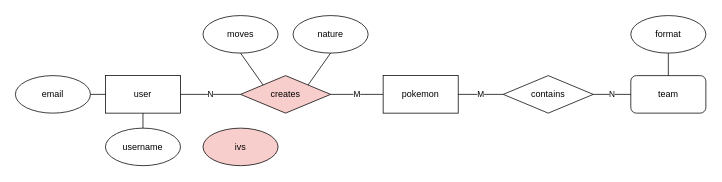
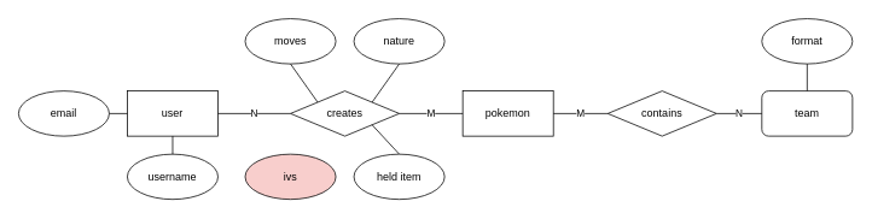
- <mxCell id="5" value="creates" style="rhombus;whiteSpace=wrap;html=1;fillColor=#f8cecc;" vertex="1" parent="1"><mxGeometry x="320" y="100" width="120" height="50" as="geometry" /></mxCell>
+ <mxCell id="5" value="creates" style="rhombus;whiteSpace=wrap;html=1;" vertex="1" parent="1"><mxGeometry x="320" y="100" width="120" height="50" as="geometry" /></mxCell>
+ <mxCell id="22" value="" style="endArrow=none;html=1;rounded=0;exitX=0.5;exitY=0;exitDx=0;exitDy=0;entryX=1;entryY=1;entryDx=0;entryDy=0;" edge="1" parent="1" source="21" target="5"><mxGeometry width="50" height="50" relative="1" as="geometry"><mxPoint x="330" y="180" as="sourcePoint" /><mxPoint x="360" y="148" as="targetPoint" /></mxGeometry></mxCell>
+ <mxCell id="21" value="held item" style="ellipse;whiteSpace=wrap;html=1;" vertex="1" parent="1"><mxGeometry x="390" y="170" width="100" height="50" as="geometry" /></mxCell>
